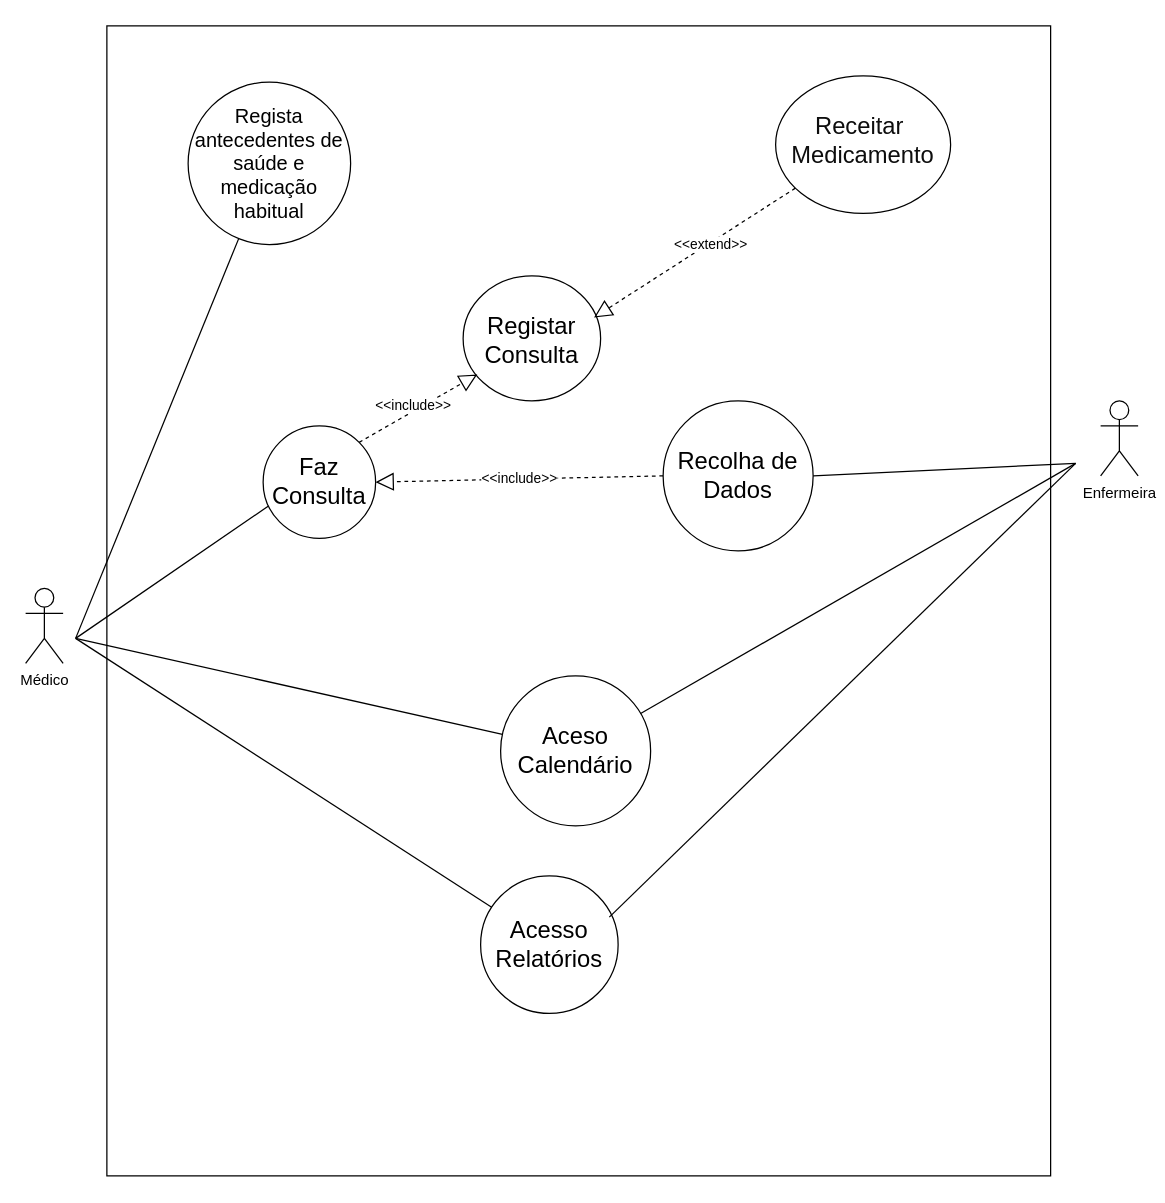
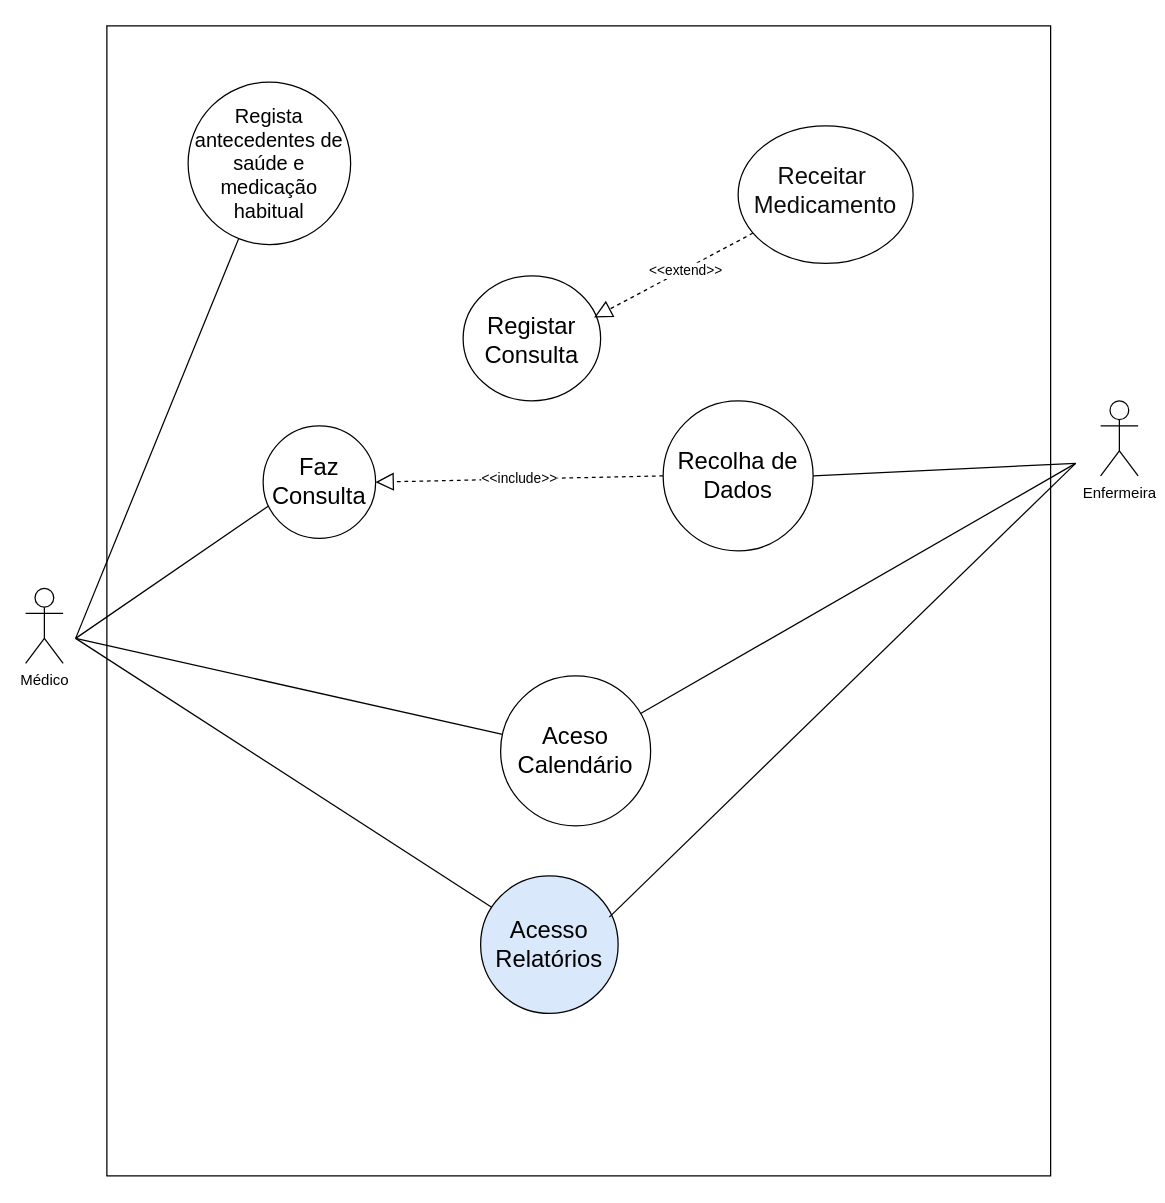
- <mxCell id="5" value="&lt;font color=&quot;#0d0d0d&quot;&gt;&lt;br style=&quot;border-color: var(--border-color); font-family: Helvetica; font-size: 19px; font-style: normal; font-variant-ligatures: normal; font-variant-caps: normal; font-weight: 400; letter-spacing: normal; orphans: 2; text-align: center; text-indent: 0px; text-transform: none; widows: 2; word-spacing: 0px; -webkit-text-stroke-width: 0px; text-decoration-thickness: initial; text-decoration-style: initial; text-decoration-color: initial;&quot;&gt;&lt;span style=&quot;font-family: Helvetica; font-size: 19px; font-style: normal; font-variant-ligatures: normal; font-variant-caps: normal; font-weight: 400; letter-spacing: normal; orphans: 2; text-align: center; text-indent: 0px; text-transform: none; widows: 2; word-spacing: 0px; -webkit-text-stroke-width: 0px; text-decoration-thickness: initial; text-decoration-style: initial; text-decoration-color: initial; float: none; display: inline !important;&quot;&gt;Receitar&amp;nbsp;&lt;/span&gt;&lt;br style=&quot;border-color: var(--border-color); font-family: Helvetica; font-size: 19px; font-style: normal; font-variant-ligatures: normal; font-variant-caps: normal; font-weight: 400; letter-spacing: normal; orphans: 2; text-align: center; text-indent: 0px; text-transform: none; widows: 2; word-spacing: 0px; -webkit-text-stroke-width: 0px; text-decoration-thickness: initial; text-decoration-style: initial; text-decoration-color: initial;&quot;&gt;&lt;span style=&quot;font-family: Helvetica; font-size: 19px; font-style: normal; font-variant-ligatures: normal; font-variant-caps: normal; font-weight: 400; letter-spacing: normal; orphans: 2; text-align: center; text-indent: 0px; text-transform: none; widows: 2; word-spacing: 0px; -webkit-text-stroke-width: 0px; text-decoration-thickness: initial; text-decoration-style: initial; text-decoration-color: initial; float: none; display: inline !important;&quot;&gt;Medicamento&lt;/span&gt;&lt;/font&gt;" style="ellipse;whiteSpace=wrap;html=1;fontSize=19;verticalAlign=top;" parent="1" vertex="1"><mxGeometry x="620" y="60" width="140" height="110" as="geometry" /></mxCell>
+ <mxCell id="5" value="&lt;font color=&quot;#0d0d0d&quot;&gt;&lt;br style=&quot;border-color: var(--border-color); font-family: Helvetica; font-size: 19px; font-style: normal; font-variant-ligatures: normal; font-variant-caps: normal; font-weight: 400; letter-spacing: normal; orphans: 2; text-align: center; text-indent: 0px; text-transform: none; widows: 2; word-spacing: 0px; -webkit-text-stroke-width: 0px; text-decoration-thickness: initial; text-decoration-style: initial; text-decoration-color: initial;&quot;&gt;&lt;span style=&quot;font-family: Helvetica; font-size: 19px; font-style: normal; font-variant-ligatures: normal; font-variant-caps: normal; font-weight: 400; letter-spacing: normal; orphans: 2; text-align: center; text-indent: 0px; text-transform: none; widows: 2; word-spacing: 0px; -webkit-text-stroke-width: 0px; text-decoration-thickness: initial; text-decoration-style: initial; text-decoration-color: initial; float: none; display: inline !important;&quot;&gt;Receitar&amp;nbsp;&lt;/span&gt;&lt;br style=&quot;border-color: var(--border-color); font-family: Helvetica; font-size: 19px; font-style: normal; font-variant-ligatures: normal; font-variant-caps: normal; font-weight: 400; letter-spacing: normal; orphans: 2; text-align: center; text-indent: 0px; text-transform: none; widows: 2; word-spacing: 0px; -webkit-text-stroke-width: 0px; text-decoration-thickness: initial; text-decoration-style: initial; text-decoration-color: initial;&quot;&gt;&lt;span style=&quot;font-family: Helvetica; font-size: 19px; font-style: normal; font-variant-ligatures: normal; font-variant-caps: normal; font-weight: 400; letter-spacing: normal; orphans: 2; text-align: center; text-indent: 0px; text-transform: none; widows: 2; word-spacing: 0px; -webkit-text-stroke-width: 0px; text-decoration-thickness: initial; text-decoration-style: initial; text-decoration-color: initial; float: none; display: inline !important;&quot;&gt;Medicamento&lt;/span&gt;&lt;/font&gt;" style="ellipse;whiteSpace=wrap;html=1;fontSize=19;verticalAlign=top;" parent="1" vertex="1"><mxGeometry x="590" y="100" width="140" height="110" as="geometry" /></mxCell>
- <mxCell id="22" value="" style="endArrow=block;dashed=1;endFill=0;endSize=12;html=1;rounded=0;exitX=1;exitY=0;exitDx=0;exitDy=0;entryX=0.103;entryY=0.789;entryDx=0;entryDy=0;entryPerimeter=0;" parent="1" source="21" target="4" edge="1"><mxGeometry width="160" relative="1" as="geometry"><mxPoint x="300" y="390" as="sourcePoint" /><mxPoint x="460" y="390" as="targetPoint" /><Array as="points" /></mxGeometry></mxCell>
- <mxCell id="23" value="&amp;lt;&amp;lt;include&amp;gt;&amp;gt;" style="edgeLabel;html=1;align=center;verticalAlign=middle;resizable=0;points=[];" parent="22" vertex="1" connectable="0"><mxGeometry x="0.363" y="-2" relative="1" as="geometry"><mxPoint x="-22" y="5" as="offset" /></mxGeometry></mxCell>
- <mxCell id="10" value="&lt;font style=&quot;font-size: 19px;&quot;&gt;Acesso&lt;br&gt;Relatórios&lt;/font&gt;" style="ellipse;whiteSpace=wrap;html=1;aspect=fixed;" parent="1" vertex="1"><mxGeometry x="384" y="700" width="110" height="110" as="geometry" /></mxCell>
+ <mxCell id="10" value="&lt;font style=&quot;font-size: 19px;&quot;&gt;Acesso&lt;br&gt;Relatórios&lt;/font&gt;" style="ellipse;whiteSpace=wrap;html=1;aspect=fixed;fillColor=#dae8fc;" parent="1" vertex="1"><mxGeometry x="384" y="700" width="110" height="110" as="geometry" /></mxCell>
